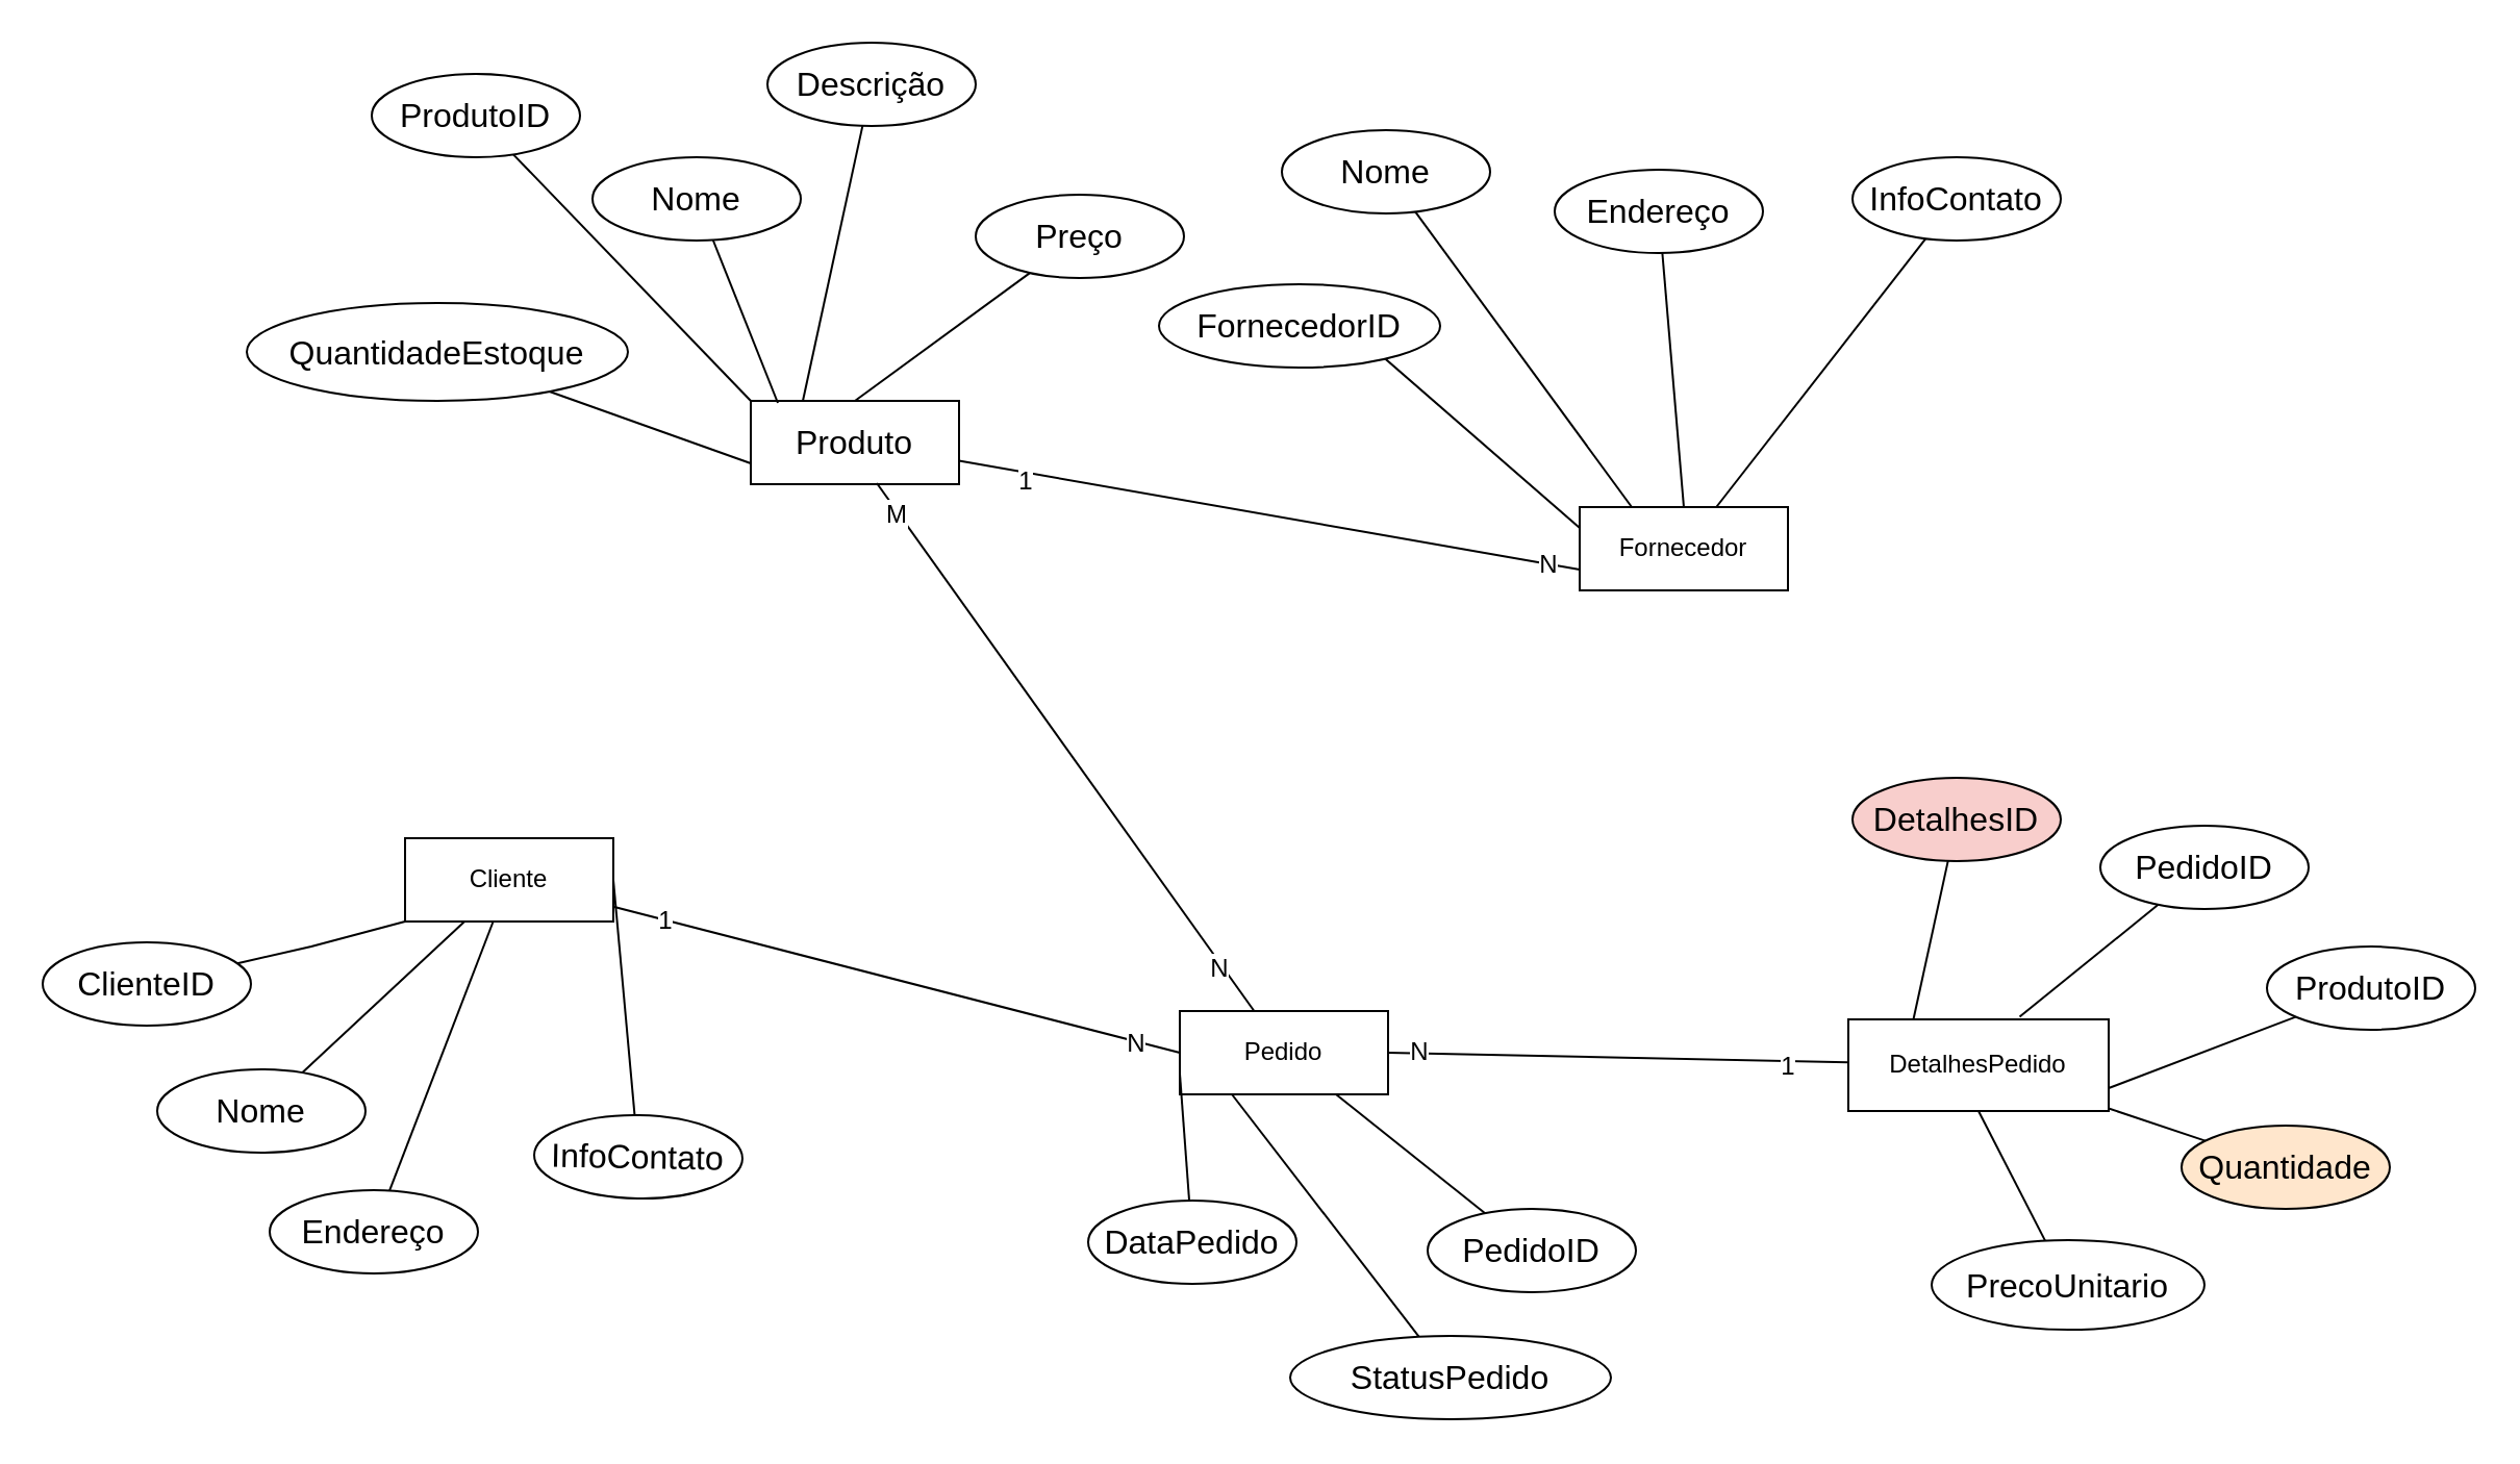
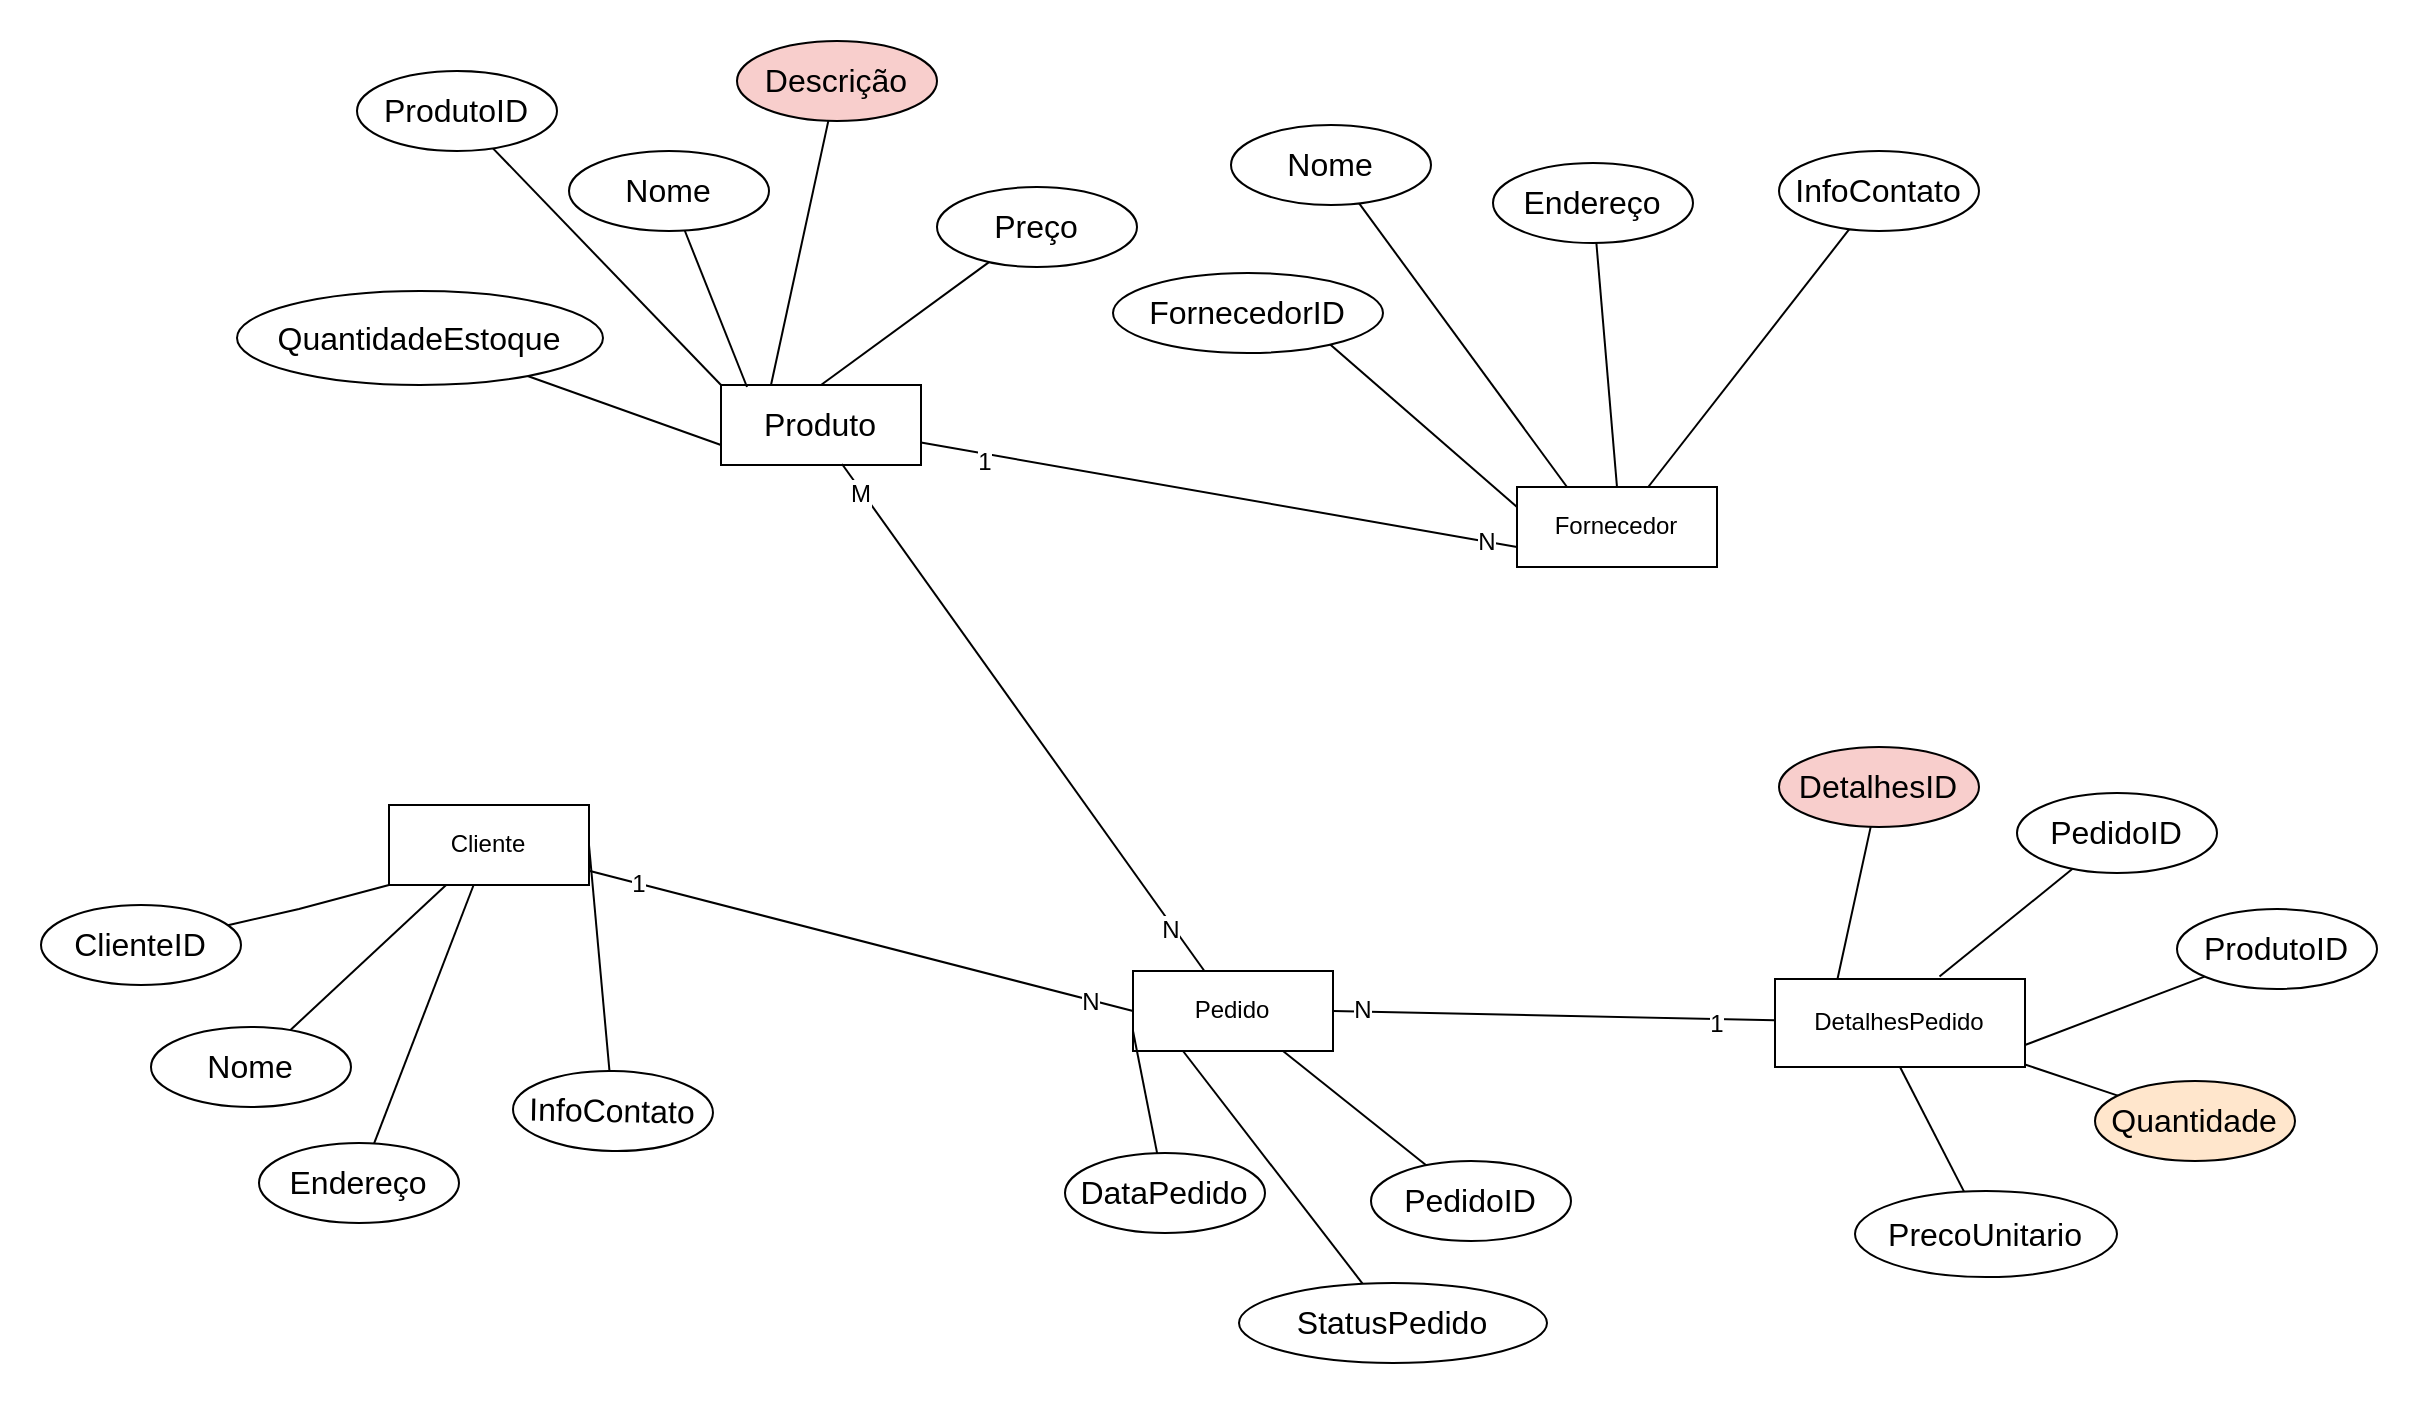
- <mxCell id="15" value="Descrição" style="ellipse;whiteSpace=wrap;html=1;align=center;fontSize=16;" vertex="1" parent="1"><mxGeometry x="368" y="20" width="100" height="40" as="geometry" /></mxCell>
+ <mxCell id="15" value="Descrição" style="ellipse;whiteSpace=wrap;html=1;align=center;fontSize=16;fillColor=#f8cecc;" vertex="1" parent="1"><mxGeometry x="368" y="20" width="100" height="40" as="geometry" /></mxCell>
- <mxCell id="38" value="DataPedido" style="ellipse;whiteSpace=wrap;html=1;align=center;fontSize=16;" vertex="1" parent="1"><mxGeometry x="522" y="576" width="100" height="40" as="geometry" /></mxCell>
+ <mxCell id="38" value="DataPedido" style="ellipse;whiteSpace=wrap;html=1;align=center;fontSize=16;" vertex="1" parent="1"><mxGeometry x="532" y="576" width="100" height="40" as="geometry" /></mxCell>
